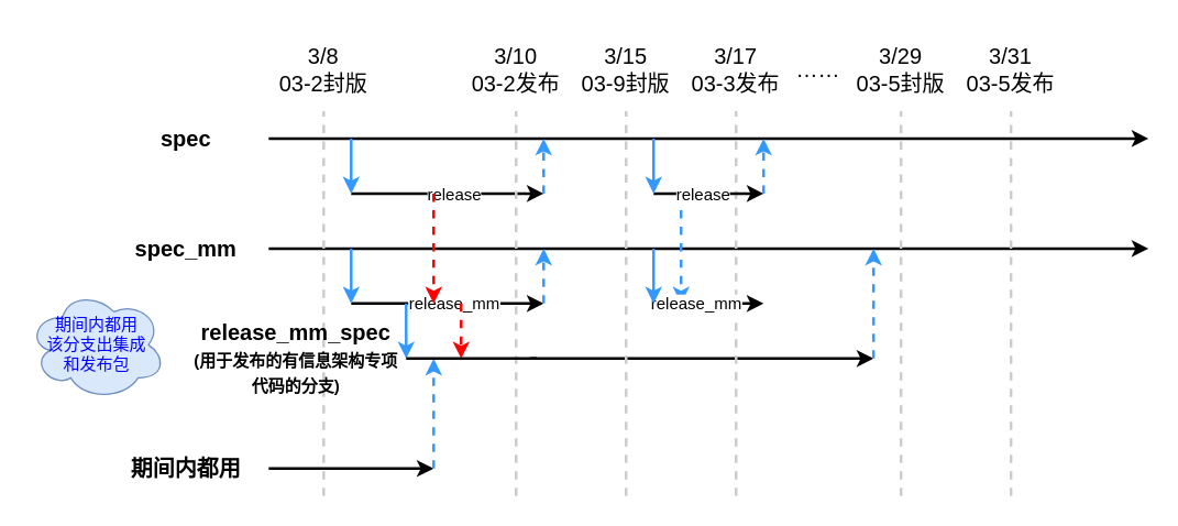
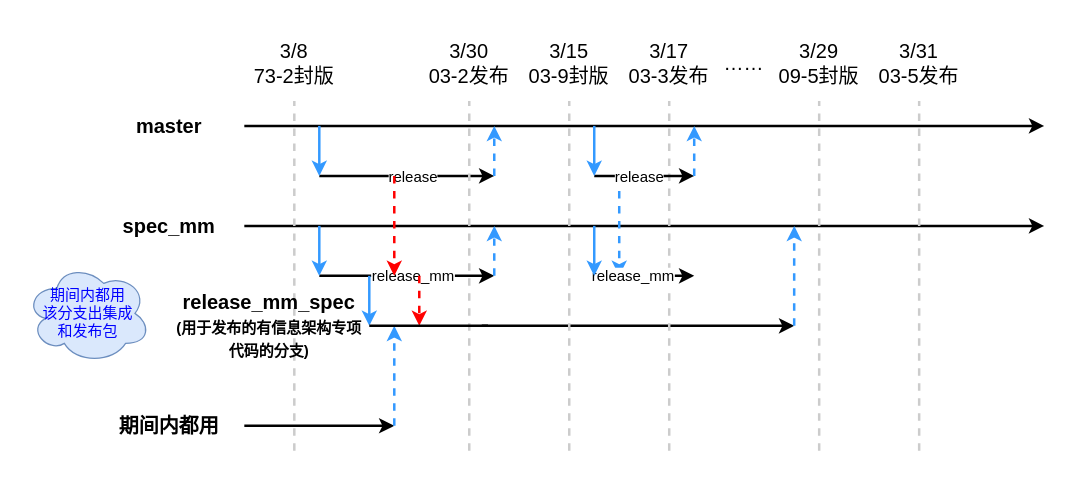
- <mxCell id="9" value="3/8&lt;br&gt;03-2封版" style="text;html=1;strokeColor=none;fillColor=none;align=center;verticalAlign=middle;whiteSpace=wrap;rounded=0;fontSize=16;fontStyle=0" vertex="1" parent="1"><mxGeometry x="195" width="80" height="60" as="geometry" y="20" /></mxCell>
+ <mxCell id="9" value="3/8&lt;br&gt;73-2封版" style="text;html=1;strokeColor=none;fillColor=none;align=center;verticalAlign=middle;whiteSpace=wrap;rounded=0;fontSize=16;fontStyle=0" vertex="1" parent="1"><mxGeometry x="195" width="80" height="60" as="geometry" y="20" /></mxCell>
- <mxCell id="23" value="3/10&lt;br&gt;03-2发布" style="text;html=1;strokeColor=none;fillColor=none;align=center;verticalAlign=middle;whiteSpace=wrap;rounded=0;fontSize=16;fontStyle=0" vertex="1" parent="1"><mxGeometry x="335" width="80" height="60" as="geometry" y="20" /></mxCell>
+ <mxCell id="23" value="3/30&lt;br&gt;03-2发布" style="text;html=1;strokeColor=none;fillColor=none;align=center;verticalAlign=middle;whiteSpace=wrap;rounded=0;fontSize=16;fontStyle=0" vertex="1" parent="1"><mxGeometry x="335" width="80" height="60" as="geometry" y="20" /></mxCell>
- <mxCell id="42" value="3/29&lt;br&gt;03-5封版" style="text;html=1;strokeColor=none;fillColor=none;align=center;verticalAlign=middle;whiteSpace=wrap;rounded=0;fontSize=16;fontStyle=0" vertex="1" parent="1"><mxGeometry x="615" width="80" height="60" as="geometry" y="20" /></mxCell>
+ <mxCell id="42" value="3/29&lt;br&gt;09-5封版" style="text;html=1;strokeColor=none;fillColor=none;align=center;verticalAlign=middle;whiteSpace=wrap;rounded=0;fontSize=16;fontStyle=0" vertex="1" parent="1"><mxGeometry x="615" width="80" height="60" as="geometry" y="20" /></mxCell>
- <mxCell id="3" value="spec" style="text;html=1;strokeColor=none;fillColor=none;align=center;verticalAlign=middle;whiteSpace=wrap;rounded=0;fontSize=16;fontStyle=1" vertex="1" parent="1"><mxGeometry x="75" y="90" width="120" height="20" as="geometry" /></mxCell>
+ <mxCell id="3" value="master" style="text;html=1;strokeColor=none;fillColor=none;align=center;verticalAlign=middle;whiteSpace=wrap;rounded=0;fontSize=16;fontStyle=1" vertex="1" parent="1"><mxGeometry x="75" y="90" width="120" height="20" as="geometry" /></mxCell>
